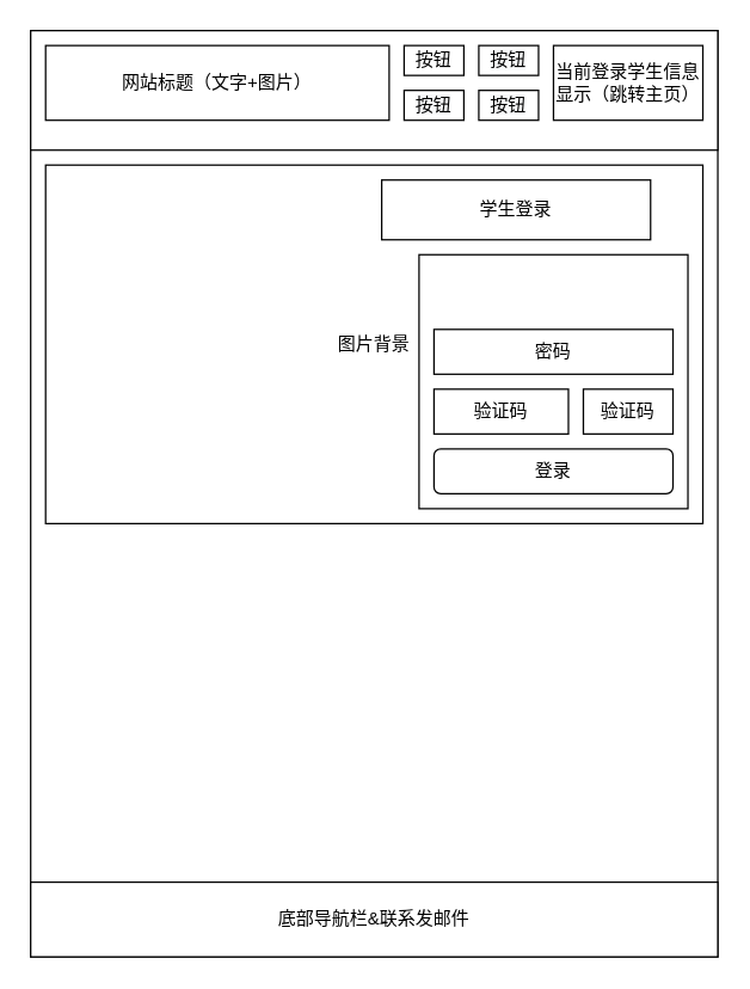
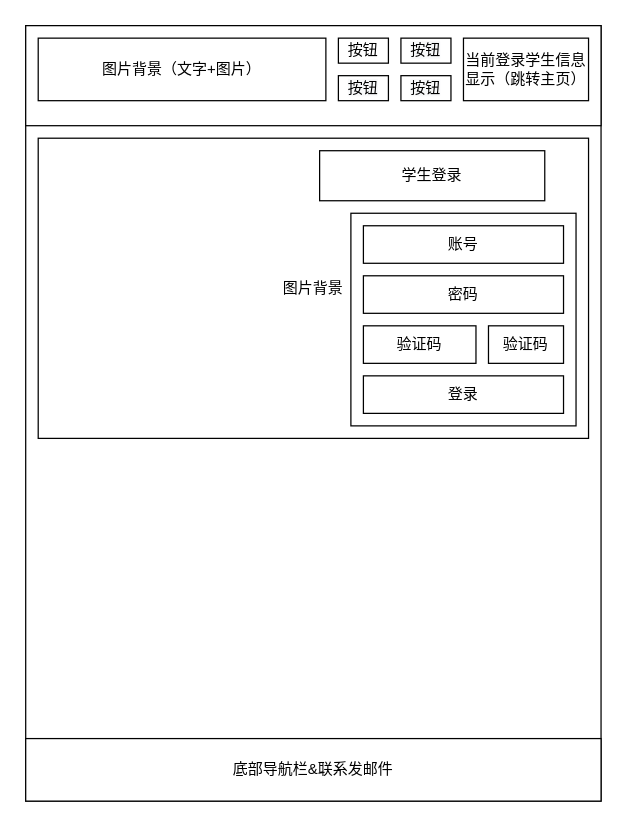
- <mxCell id="5" value="网站标题（文字+图片）" style="rounded=0;whiteSpace=wrap;html=1;" parent="1" vertex="1"><mxGeometry x="30" y="30" width="230" height="50" as="geometry" /></mxCell>
+ <mxCell id="5" value="图片背景（文字+图片）" style="rounded=0;whiteSpace=wrap;html=1;" parent="1" vertex="1"><mxGeometry x="30" y="30" width="230" height="50" as="geometry" /></mxCell>
+ <mxCell id="13" value="账号" style="rounded=0;whiteSpace=wrap;html=1;" parent="1" vertex="1"><mxGeometry x="290" y="180" width="160" height="30" as="geometry" /></mxCell>
- <mxCell id="17" value="登录" style="rounded=1;whiteSpace=wrap;html=1;" parent="1" vertex="1"><mxGeometry x="290" y="300" width="160" height="30" as="geometry" /></mxCell>
+ <mxCell id="17" value="登录" style="whiteSpace=wrap;html=1;rounded=0;" parent="1" vertex="1"><mxGeometry x="290" y="300" width="160" height="30" as="geometry" /></mxCell>
